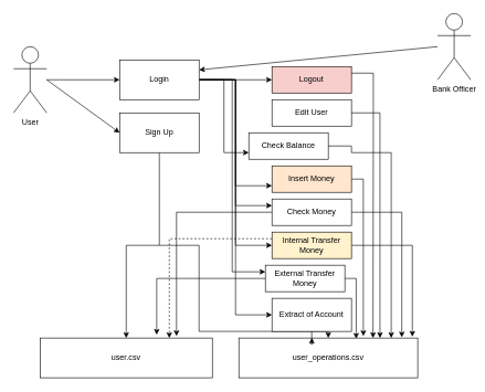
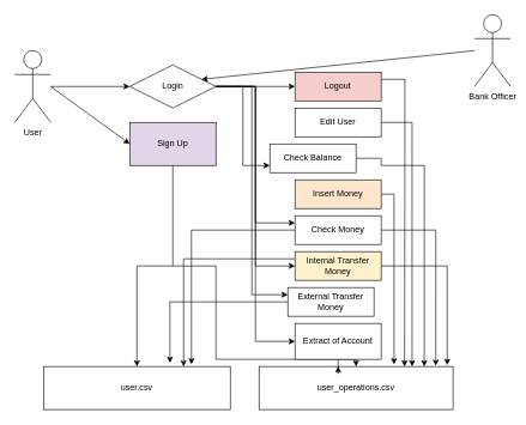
- <mxCell id="11" value="Login" style="rounded=0;whiteSpace=wrap;html=1;" vertex="1" parent="1"><mxGeometry x="180" y="90" width="120" height="60" as="geometry" /></mxCell>
+ <mxCell id="11" value="Login" style="rhombus;whiteSpace=wrap;html=1;" vertex="1" parent="1"><mxGeometry x="180" y="90" width="120" height="60" as="geometry" /></mxCell>
- <mxCell id="27" value="Sign Up" style="rounded=0;whiteSpace=wrap;html=1;" vertex="1" parent="1"><mxGeometry x="180" y="170" width="120" height="60" as="geometry" /></mxCell>
+ <mxCell id="27" value="Sign Up" style="rounded=0;whiteSpace=wrap;html=1;fillColor=#e1d5e7;" vertex="1" parent="1"><mxGeometry x="180" y="170" width="120" height="60" as="geometry" /></mxCell>
- <mxCell id="6" style="edgeStyle=orthogonalEdgeStyle;rounded=0;orthogonalLoop=1;jettySize=auto;html=1;entryX=0;entryY=0.75;entryDx=0;entryDy=0;" edge="1" parent="1" source="11" target="16"><mxGeometry relative="1" as="geometry" /></mxCell>
- <mxCell id="21" style="edgeStyle=orthogonalEdgeStyle;rounded=0;orthogonalLoop=1;jettySize=auto;html=1;entryX=0.75;entryY=0;entryDx=0;entryDy=0;dashed=1;" edge="1" parent="1" source="22" target="29"><mxGeometry relative="1" as="geometry"><Array as="points"><mxPoint x="255" y="360" /></Array></mxGeometry></mxCell>
+ <mxCell id="21" style="edgeStyle=orthogonalEdgeStyle;rounded=0;orthogonalLoop=1;jettySize=auto;html=1;entryX=0.75;entryY=0;entryDx=0;entryDy=0;" edge="1" parent="1" source="22" target="29"><mxGeometry relative="1" as="geometry"><Array as="points"><mxPoint x="255" y="360" /></Array></mxGeometry></mxCell>
- <mxCell id="23" style="edgeStyle=orthogonalEdgeStyle;rounded=0;orthogonalLoop=1;jettySize=auto;html=1;entryX=0.656;entryY=0.017;entryDx=0;entryDy=0;entryPerimeter=0;" edge="1" parent="1" source="25" target="30"><mxGeometry relative="1" as="geometry"><Array as="points"><mxPoint x="537" y="420" /></Array></mxGeometry></mxCell>
